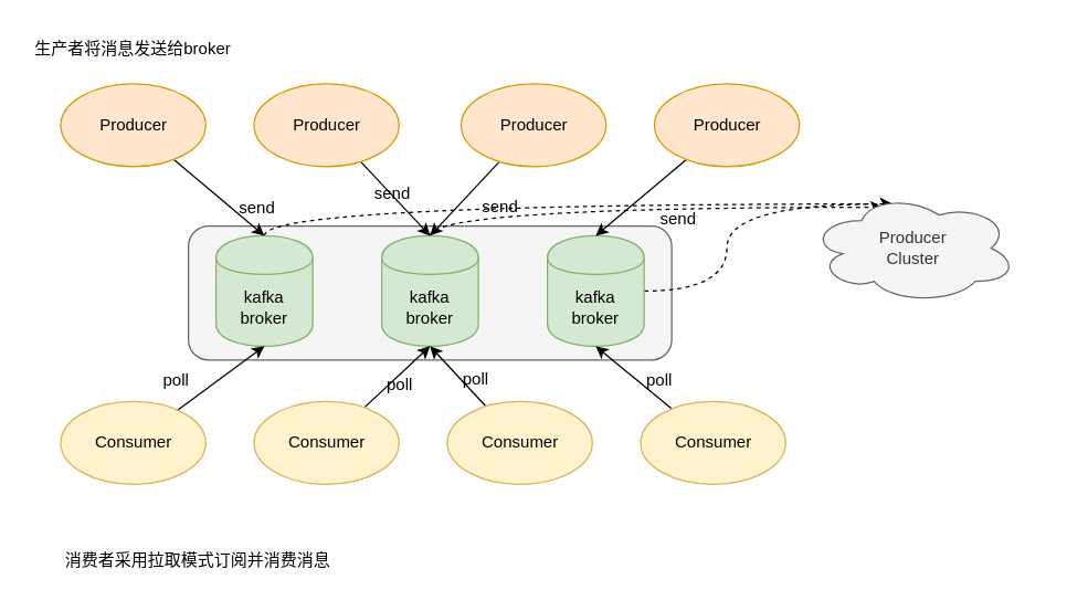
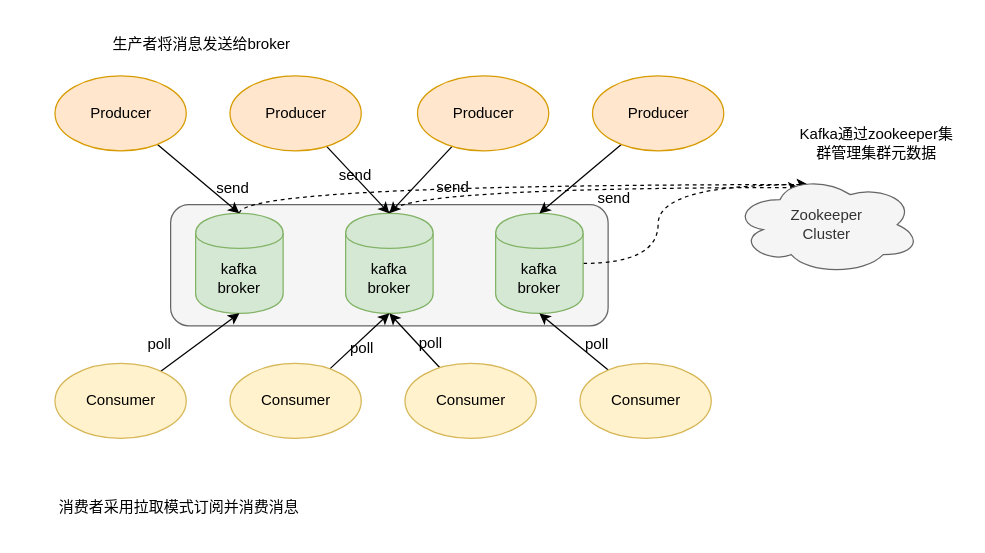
- <mxCell id="34" value="生产者将消息发送给broker" style="text;html=1;strokeColor=none;fillColor=none;align=center;verticalAlign=middle;whiteSpace=wrap;rounded=0;" parent="1" vertex="1"><mxGeometry x="20" y="20" width="152" height="30" as="geometry" /></mxCell>
+ <mxCell id="34" value="生产者将消息发送给broker" style="text;html=1;strokeColor=none;fillColor=none;align=center;verticalAlign=middle;whiteSpace=wrap;rounded=0;" parent="1" vertex="1"><mxGeometry x="85" y="20" width="152" height="30" as="geometry" /></mxCell>
+ <mxCell id="36" value="Kafka通过zookeeper集群管理集群元数据" style="text;html=1;strokeColor=none;fillColor=none;align=center;verticalAlign=middle;whiteSpace=wrap;rounded=0;" parent="1" vertex="1"><mxGeometry x="636" y="89" width="130" height="50" as="geometry" /></mxCell>
- <mxCell id="17" value="Producer&lt;br&gt;Cluster" style="ellipse;shape=cloud;whiteSpace=wrap;html=1;fillColor=#f5f5f5;strokeColor=#666666;fontColor=#333333;" parent="1" vertex="1"><mxGeometry x="586" y="139" width="150" height="80" as="geometry" /></mxCell>
+ <mxCell id="17" value="Zookeeper&lt;br&gt;Cluster" style="ellipse;shape=cloud;whiteSpace=wrap;html=1;fillColor=#f5f5f5;strokeColor=#666666;fontColor=#333333;" parent="1" vertex="1"><mxGeometry x="586" y="139" width="150" height="80" as="geometry" /></mxCell>
